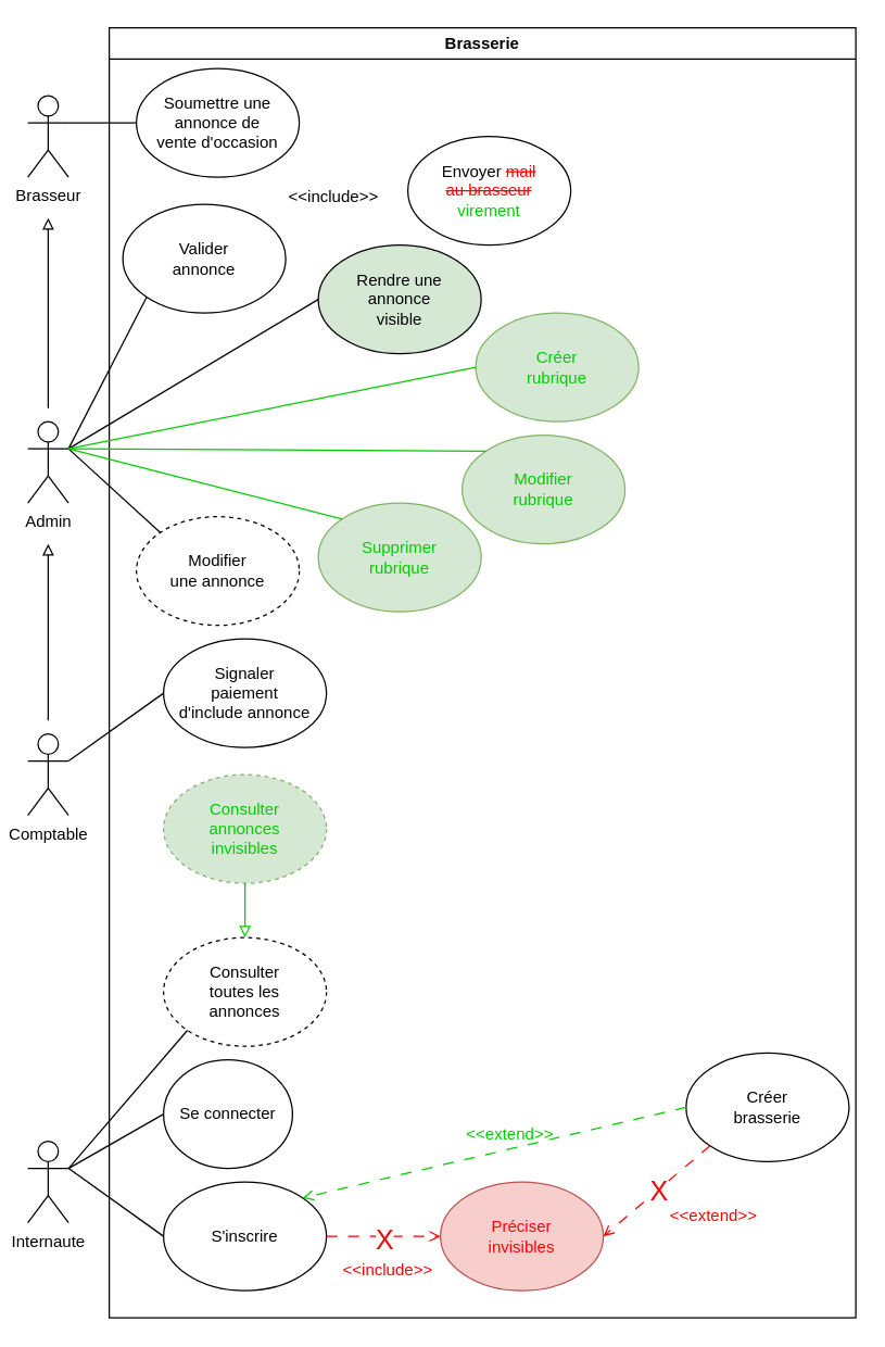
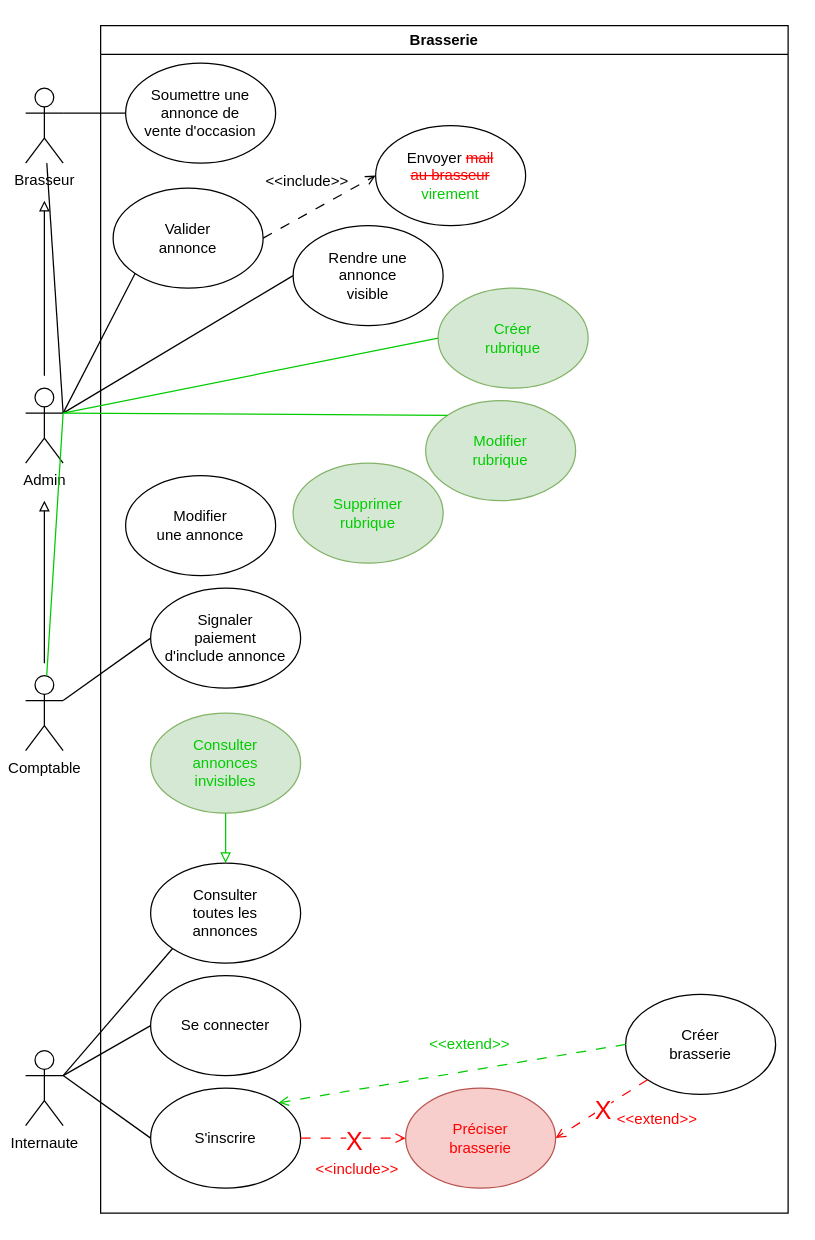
+ <mxCell id="24" value="" style="endArrow=open;html=1;rounded=0;endFill=0;dashed=1;dashPattern=8 8;strokeColor=#000000;exitX=1;exitY=0.5;exitDx=0;exitDy=0;entryX=0;entryY=0.5;entryDx=0;entryDy=0;" parent="2" source="15" target="23" edge="1"><mxGeometry width="50" height="50" relative="1" as="geometry"><mxPoint x="240" y="90" as="sourcePoint" /><mxPoint x="270" y="160" as="targetPoint" /></mxGeometry></mxCell>
- <mxCell id="16" value="Rendre une&lt;br&gt;annonce&lt;br&gt;visible" style="ellipse;whiteSpace=wrap;html=1;fillColor=#d5e8d4;" parent="2" vertex="1"><mxGeometry x="154" y="160" width="120" height="80" as="geometry" /></mxCell>
+ <mxCell id="16" value="Rendre une&lt;br&gt;annonce&lt;br&gt;visible" style="ellipse;whiteSpace=wrap;html=1;" parent="2" vertex="1"><mxGeometry x="154" y="160" width="120" height="80" as="geometry" /></mxCell>
- <mxCell id="45" value="" style="endArrow=none;html=1;rounded=0;exitX=1;exitY=0.333;exitDx=0;exitDy=0;exitPerimeter=0;entryX=0;entryY=0;entryDx=0;entryDy=0;strokeColor=#00CC00;" parent="1" source="30" target="28" edge="1"><mxGeometry width="50" height="50" relative="1" as="geometry"><mxPoint x="60" y="340" as="sourcePoint" /><mxPoint x="368" y="342" as="targetPoint" /></mxGeometry></mxCell>
+ <mxCell id="45" value="" style="endArrow=none;html=1;rounded=0;exitX=1;exitY=0.333;exitDx=0;exitDy=0;exitPerimeter=0;strokeColor=#00CC00;" parent="1" source="30" target="29" edge="1"><mxGeometry width="50" height="50" relative="1" as="geometry"><mxPoint x="60" y="340" as="sourcePoint" /><mxPoint x="368" y="342" as="targetPoint" /></mxGeometry></mxCell>
- <mxCell id="42" value="" style="endArrow=none;html=1;rounded=0;exitX=1;exitY=0.333;exitDx=0;exitDy=0;exitPerimeter=0;entryX=0;entryY=0;entryDx=0;entryDy=0;" parent="1" source="30" target="17" edge="1"><mxGeometry width="50" height="50" relative="1" as="geometry"><mxPoint x="60" y="340" as="sourcePoint" /><mxPoint x="240" y="260" as="targetPoint" /></mxGeometry></mxCell>
+ <mxCell id="42" value="" style="endArrow=none;html=1;rounded=0;exitX=1;exitY=0.333;exitDx=0;exitDy=0;exitPerimeter=0;" parent="1" source="30" target="31" edge="1"><mxGeometry width="50" height="50" relative="1" as="geometry"><mxPoint x="60" y="340" as="sourcePoint" /><mxPoint x="240" y="260" as="targetPoint" /></mxGeometry></mxCell>
- <mxCell id="17" value="Modifier&lt;br&gt;une annonce" style="ellipse;whiteSpace=wrap;html=1;dashed=1;" parent="2" vertex="1"><mxGeometry x="20" y="360" width="120" height="80" as="geometry" /></mxCell>
+ <mxCell id="17" value="Modifier&lt;br&gt;une annonce" style="ellipse;whiteSpace=wrap;html=1;" parent="2" vertex="1"><mxGeometry x="20" y="360" width="120" height="80" as="geometry" /></mxCell>
- <mxCell id="21" value="&lt;font color=&quot;#00cc00&quot;&gt;Consulter&lt;br&gt;annonces&lt;br&gt;invisibles&lt;/font&gt;" style="ellipse;whiteSpace=wrap;html=1;fillColor=#d5e8d4;strokeColor=#82b366;dashed=1;" parent="2" vertex="1"><mxGeometry x="40" y="550" width="120" height="80" as="geometry" /></mxCell>
+ <mxCell id="21" value="&lt;font color=&quot;#00cc00&quot;&gt;Consulter&lt;br&gt;annonces&lt;br&gt;invisibles&lt;/font&gt;" style="ellipse;whiteSpace=wrap;html=1;fillColor=#d5e8d4;strokeColor=#82b366;" parent="2" vertex="1"><mxGeometry x="40" y="550" width="120" height="80" as="geometry" /></mxCell>
- <mxCell id="19" value="Consulter&lt;br&gt;toutes les&lt;br&gt;annonces" style="ellipse;whiteSpace=wrap;html=1;dashed=1;" parent="2" vertex="1"><mxGeometry x="40" y="670" width="120" height="80" as="geometry" /></mxCell>
+ <mxCell id="19" value="Consulter&lt;br&gt;toutes les&lt;br&gt;annonces" style="ellipse;whiteSpace=wrap;html=1;" parent="2" vertex="1"><mxGeometry x="40" y="670" width="120" height="80" as="geometry" /></mxCell>
- <mxCell id="6" value="Créer&lt;br&gt;brasserie" style="ellipse;whiteSpace=wrap;html=1;" parent="2" vertex="1"><mxGeometry x="425" y="755" width="120" height="80" as="geometry" /></mxCell>
+ <mxCell id="6" value="Créer&lt;br&gt;brasserie" style="ellipse;whiteSpace=wrap;html=1;" parent="2" vertex="1"><mxGeometry x="420" y="775" width="120" height="80" as="geometry" /></mxCell>
- <mxCell id="3" value="Se connecter" style="ellipse;whiteSpace=wrap;html=1;" parent="2" vertex="1"><mxGeometry x="40" y="760" width="95" height="80" as="geometry" /></mxCell>
+ <mxCell id="3" value="Se connecter" style="ellipse;whiteSpace=wrap;html=1;" parent="2" vertex="1"><mxGeometry x="40" y="760" width="120" height="80" as="geometry" /></mxCell>
- <mxCell id="5" value="&lt;font color=&quot;#ff0000&quot;&gt;Préciser&lt;br&gt;invisibles&lt;/font&gt;" style="ellipse;whiteSpace=wrap;html=1;fillColor=#f8cecc;strokeColor=#b85450;" parent="2" vertex="1"><mxGeometry x="244" y="850" width="120" height="80" as="geometry" /></mxCell>
+ <mxCell id="5" value="&lt;font color=&quot;#ff0000&quot;&gt;Préciser&lt;br&gt;brasserie&lt;/font&gt;" style="ellipse;whiteSpace=wrap;html=1;fillColor=#f8cecc;strokeColor=#b85450;" parent="2" vertex="1"><mxGeometry x="244" y="850" width="120" height="80" as="geometry" /></mxCell>
